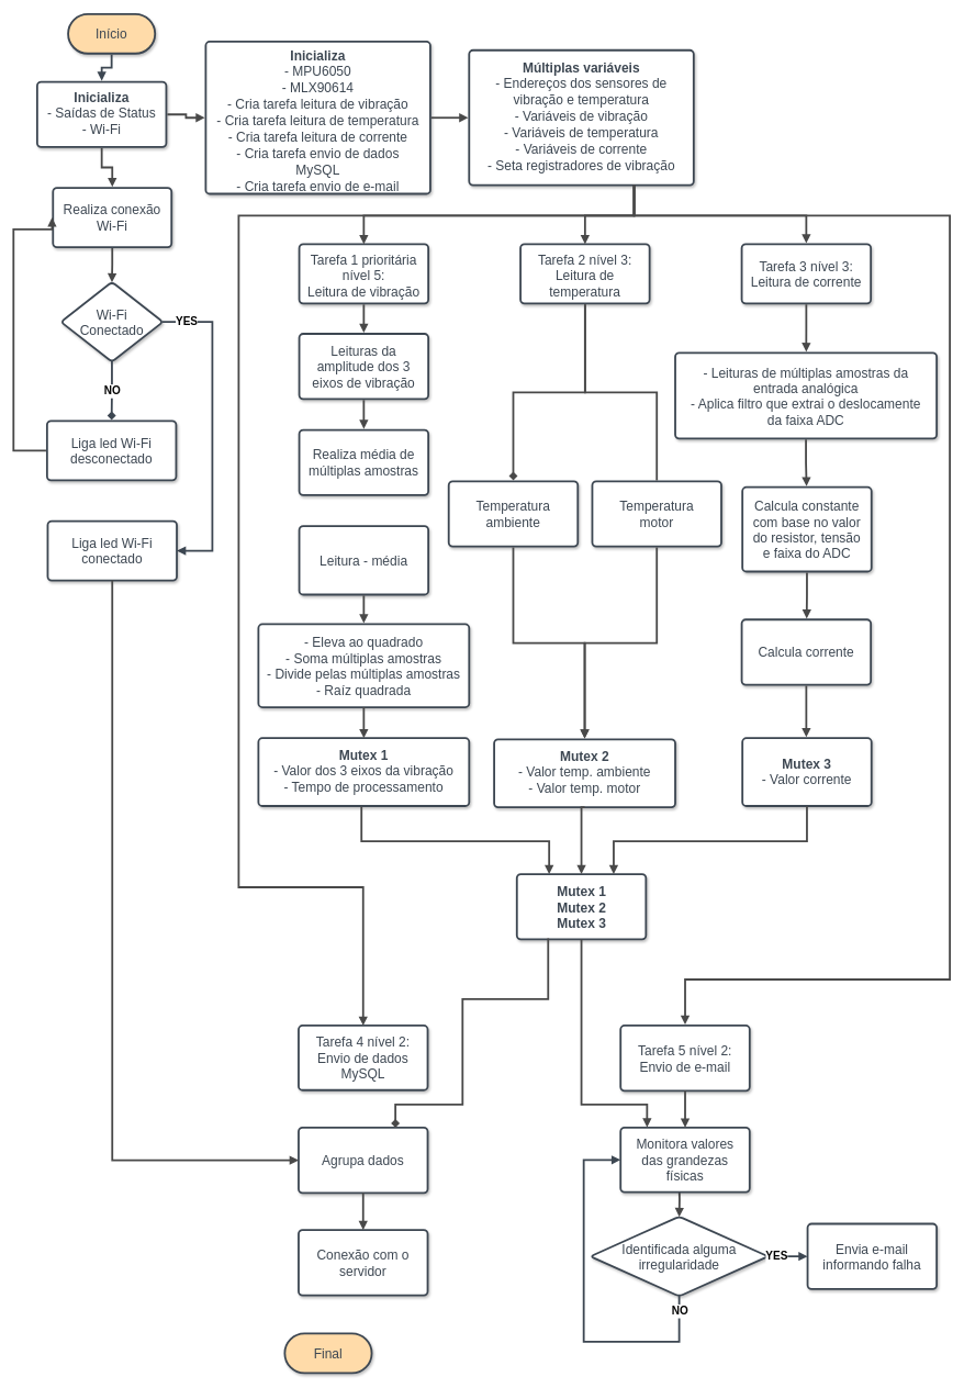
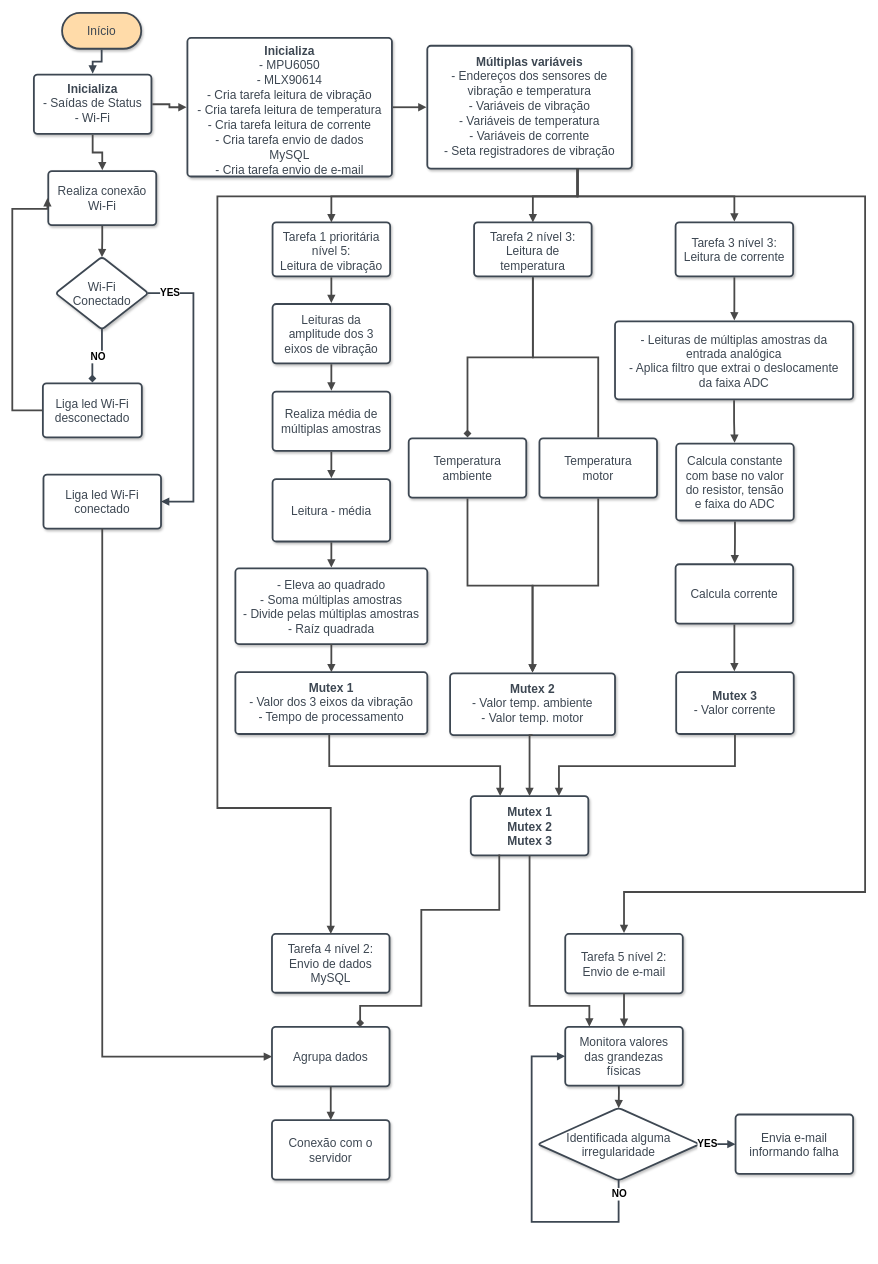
- <mxCell id="14" value="Liga led Wi-Fi desconectado" style="html=1;overflow=block;blockSpacing=1;whiteSpace=wrap;fontSize=20;fontFamily=Helvetica;fontColor=#3d4752;align=center;spacing=11.3;strokeColor=#3d4752;strokeOpacity=100;fillOpacity=100;rounded=1;absoluteArcSize=1;arcSize=12;shadow=1;fillColor=#ffffff;strokeWidth=3;lucidId=WnLjBUgtpYF_;" vertex="1" parent="1"><mxGeometry x="71" y="638" width="196" height="90" as="geometry" /></mxCell>
+ <mxCell id="14" value="Liga led Wi-Fi desconectado" style="html=1;overflow=block;blockSpacing=1;whiteSpace=wrap;fontSize=20;fontFamily=Helvetica;fontColor=#3d4752;align=center;spacing=11.3;strokeColor=#3d4752;strokeOpacity=100;fillOpacity=100;rounded=1;absoluteArcSize=1;arcSize=12;shadow=1;fillColor=#ffffff;strokeWidth=3;lucidId=WnLjBUgtpYF_;" vertex="1" parent="1"><mxGeometry x="71" y="638" width="165" height="90" as="geometry" /></mxCell>
+ <mxCell id="43" value="" style="html=1;jettySize=18;whiteSpace=wrap;fontSize=13;strokeColor=#494949;strokeWidth=3;rounded=1;arcSize=0;edgeStyle=orthogonalEdgeStyle;startArrow=none;endArrow=block;endFill=1;exitX=0.5;exitY=1.015;exitPerimeter=0;entryX=0.5;entryY=-0.014;entryPerimeter=0;lucidId=-1OjSI3TuC2g;" edge="1" parent="1" source="24" target="28"><mxGeometry width="100" height="100" relative="1" as="geometry"><Array as="points" /></mxGeometry></mxCell>
- <mxCell id="6" value="Final" style="html=1;overflow=block;blockSpacing=1;whiteSpace=wrap;rounded=1;arcSize=50;fontSize=20;fontFamily=Helvetica;fontColor=#3d4752;align=center;spacing=11.3;strokeColor=#3d4752;strokeOpacity=100;fillOpacity=100;shadow=1;fillColor=#ffdba9;strokeWidth=3;lucidId=t1cwyaAYWCxq;" vertex="1" parent="1"><mxGeometry x="432" y="2023.69" width="132" height="60" as="geometry" /></mxCell>
